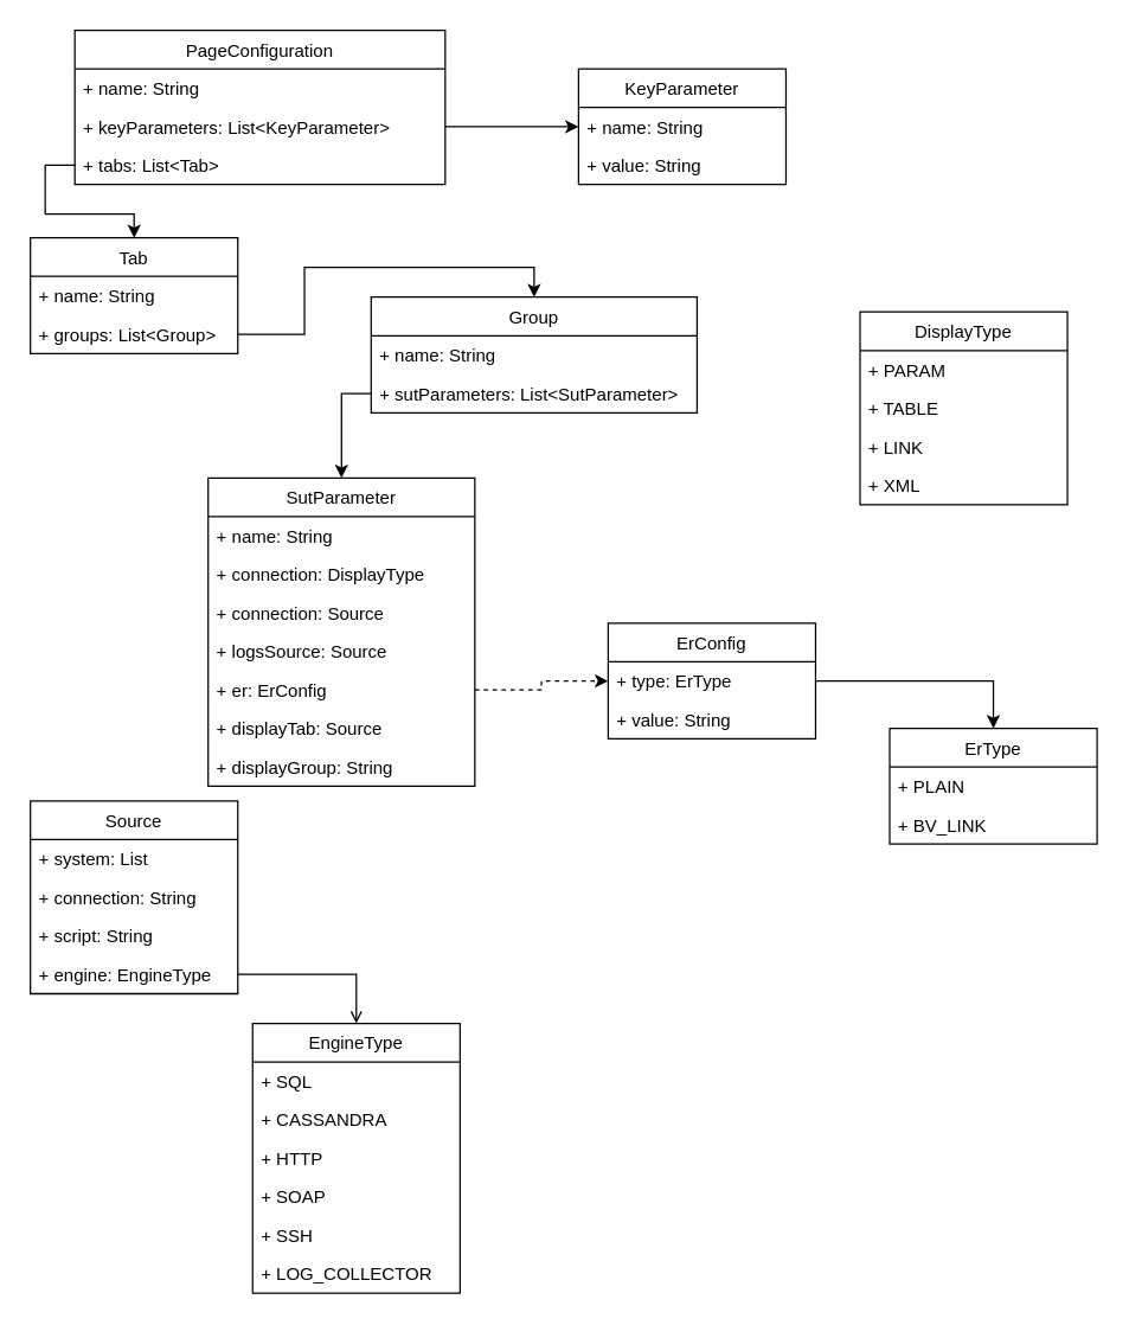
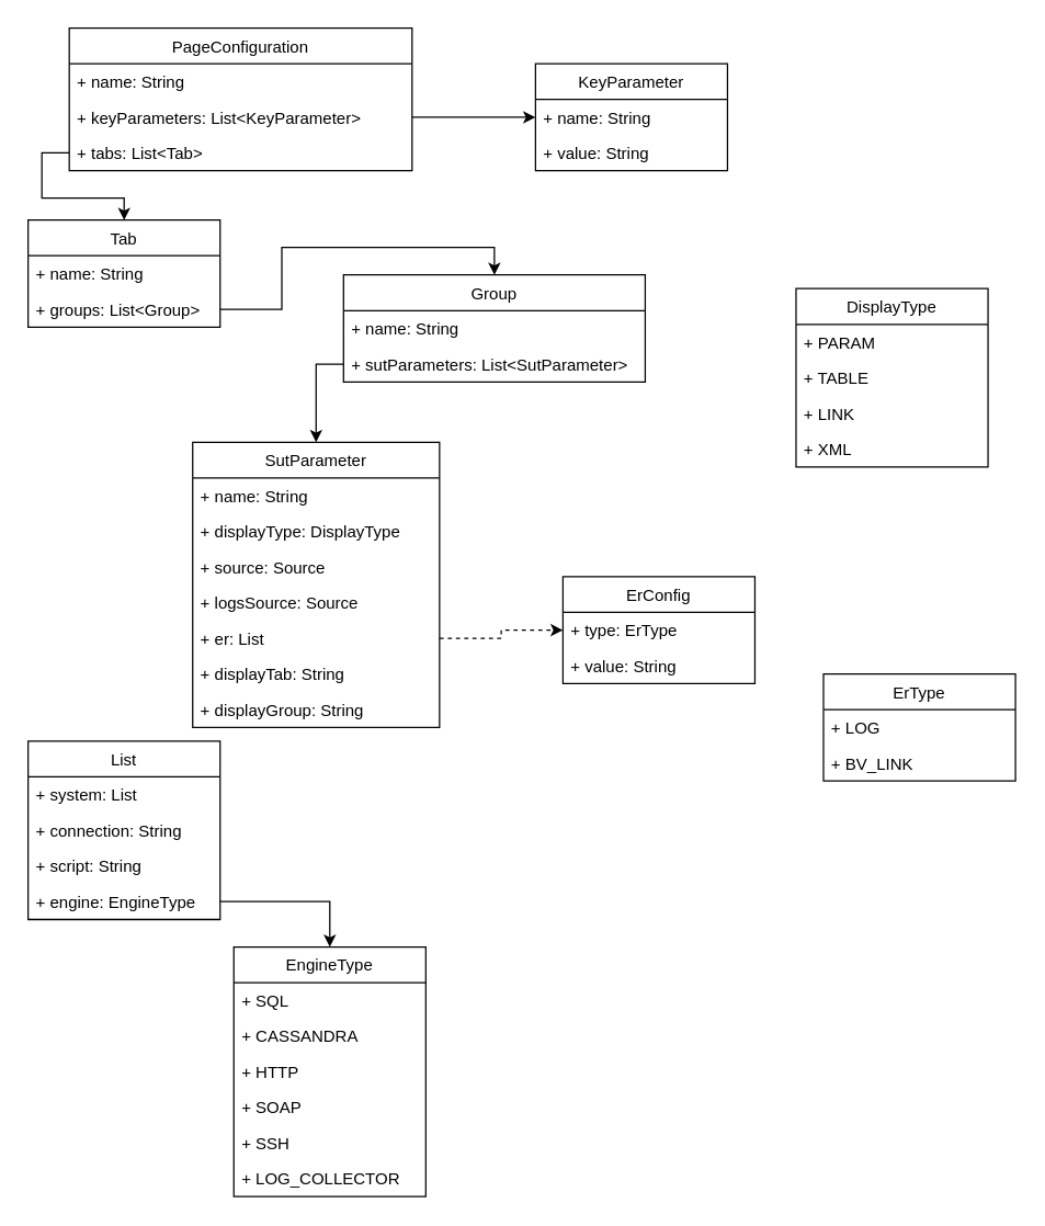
- <mxCell id="23" value="+ connection: DisplayType" style="text;strokeColor=none;fillColor=none;align=left;verticalAlign=top;spacingLeft=4;spacingRight=4;overflow=hidden;rotatable=0;points=[[0,0.5],[1,0.5]];portConstraint=eastwest;" parent="21" vertex="1"><mxGeometry y="52" width="180" height="26" as="geometry" /></mxCell>
+ <mxCell id="23" value="+ displayType: DisplayType" style="text;strokeColor=none;fillColor=none;align=left;verticalAlign=top;spacingLeft=4;spacingRight=4;overflow=hidden;rotatable=0;points=[[0,0.5],[1,0.5]];portConstraint=eastwest;" parent="21" vertex="1"><mxGeometry y="52" width="180" height="26" as="geometry" /></mxCell>
- <mxCell id="24" value="+ connection: Source" style="text;strokeColor=none;fillColor=none;align=left;verticalAlign=top;spacingLeft=4;spacingRight=4;overflow=hidden;rotatable=0;points=[[0,0.5],[1,0.5]];portConstraint=eastwest;" parent="21" vertex="1"><mxGeometry y="78" width="180" height="26" as="geometry" /></mxCell>
+ <mxCell id="24" value="+ source: Source" style="text;strokeColor=none;fillColor=none;align=left;verticalAlign=top;spacingLeft=4;spacingRight=4;overflow=hidden;rotatable=0;points=[[0,0.5],[1,0.5]];portConstraint=eastwest;" parent="21" vertex="1"><mxGeometry y="78" width="180" height="26" as="geometry" /></mxCell>
- <mxCell id="4" style="edgeStyle=orthogonalEdgeStyle;rounded=0;orthogonalLoop=1;jettySize=auto;html=1;exitX=1;exitY=0.5;exitDx=0;exitDy=0;entryX=0.5;entryY=0;entryDx=0;entryDy=0;" parent="1" source="48" target="50" edge="1"><mxGeometry relative="1" as="geometry" /></mxCell>
- <mxCell id="26" value="+ er: ErConfig" style="text;strokeColor=none;fillColor=none;align=left;verticalAlign=top;spacingLeft=4;spacingRight=4;overflow=hidden;rotatable=0;points=[[0,0.5],[1,0.5]];portConstraint=eastwest;" parent="21" vertex="1"><mxGeometry y="130" width="180" height="26" as="geometry" /></mxCell>
+ <mxCell id="26" value="+ er: List" style="text;strokeColor=none;fillColor=none;align=left;verticalAlign=top;spacingLeft=4;spacingRight=4;overflow=hidden;rotatable=0;points=[[0,0.5],[1,0.5]];portConstraint=eastwest;" parent="21" vertex="1"><mxGeometry y="130" width="180" height="26" as="geometry" /></mxCell>
- <mxCell id="27" value="+ displayTab: Source" style="text;strokeColor=none;fillColor=none;align=left;verticalAlign=top;spacingLeft=4;spacingRight=4;overflow=hidden;rotatable=0;points=[[0,0.5],[1,0.5]];portConstraint=eastwest;" vertex="1" parent="21"><mxGeometry y="156" width="180" height="26" as="geometry" /></mxCell>
+ <mxCell id="27" value="+ displayTab: String" style="text;strokeColor=none;fillColor=none;align=left;verticalAlign=top;spacingLeft=4;spacingRight=4;overflow=hidden;rotatable=0;points=[[0,0.5],[1,0.5]];portConstraint=eastwest;" vertex="1" parent="21"><mxGeometry y="156" width="180" height="26" as="geometry" /></mxCell>
- <mxCell id="51" value="+ PLAIN" style="text;strokeColor=none;fillColor=none;align=left;verticalAlign=top;spacingLeft=4;spacingRight=4;overflow=hidden;rotatable=0;points=[[0,0.5],[1,0.5]];portConstraint=eastwest;" parent="50" vertex="1"><mxGeometry y="26" width="140" height="26" as="geometry" /></mxCell>
+ <mxCell id="51" value="+ LOG" style="text;strokeColor=none;fillColor=none;align=left;verticalAlign=top;spacingLeft=4;spacingRight=4;overflow=hidden;rotatable=0;points=[[0,0.5],[1,0.5]];portConstraint=eastwest;" parent="50" vertex="1"><mxGeometry y="26" width="140" height="26" as="geometry" /></mxCell>
- <mxCell id="30" value="Source" style="swimlane;fontStyle=0;childLayout=stackLayout;horizontal=1;startSize=26;fillColor=none;horizontalStack=0;resizeParent=1;resizeParentMax=0;resizeLast=0;collapsible=1;marginBottom=0;" parent="1" vertex="1"><mxGeometry x="20" y="540" width="140" height="130" as="geometry" /></mxCell>
+ <mxCell id="30" value="List" style="swimlane;fontStyle=0;childLayout=stackLayout;horizontal=1;startSize=26;fillColor=none;horizontalStack=0;resizeParent=1;resizeParentMax=0;resizeLast=0;collapsible=1;marginBottom=0;" parent="1" vertex="1"><mxGeometry x="20" y="540" width="140" height="130" as="geometry" /></mxCell>
- <mxCell id="3" style="edgeStyle=orthogonalEdgeStyle;rounded=0;orthogonalLoop=1;jettySize=auto;html=1;exitX=1;exitY=0.5;exitDx=0;exitDy=0;entryX=0.5;entryY=0;entryDx=0;entryDy=0;endArrow=open;" parent="1" source="34" target="35" edge="1"><mxGeometry relative="1" as="geometry" /></mxCell>
+ <mxCell id="3" style="edgeStyle=orthogonalEdgeStyle;rounded=0;orthogonalLoop=1;jettySize=auto;html=1;exitX=1;exitY=0.5;exitDx=0;exitDy=0;entryX=0.5;entryY=0;entryDx=0;entryDy=0;" parent="1" source="34" target="35" edge="1"><mxGeometry relative="1" as="geometry" /></mxCell>
